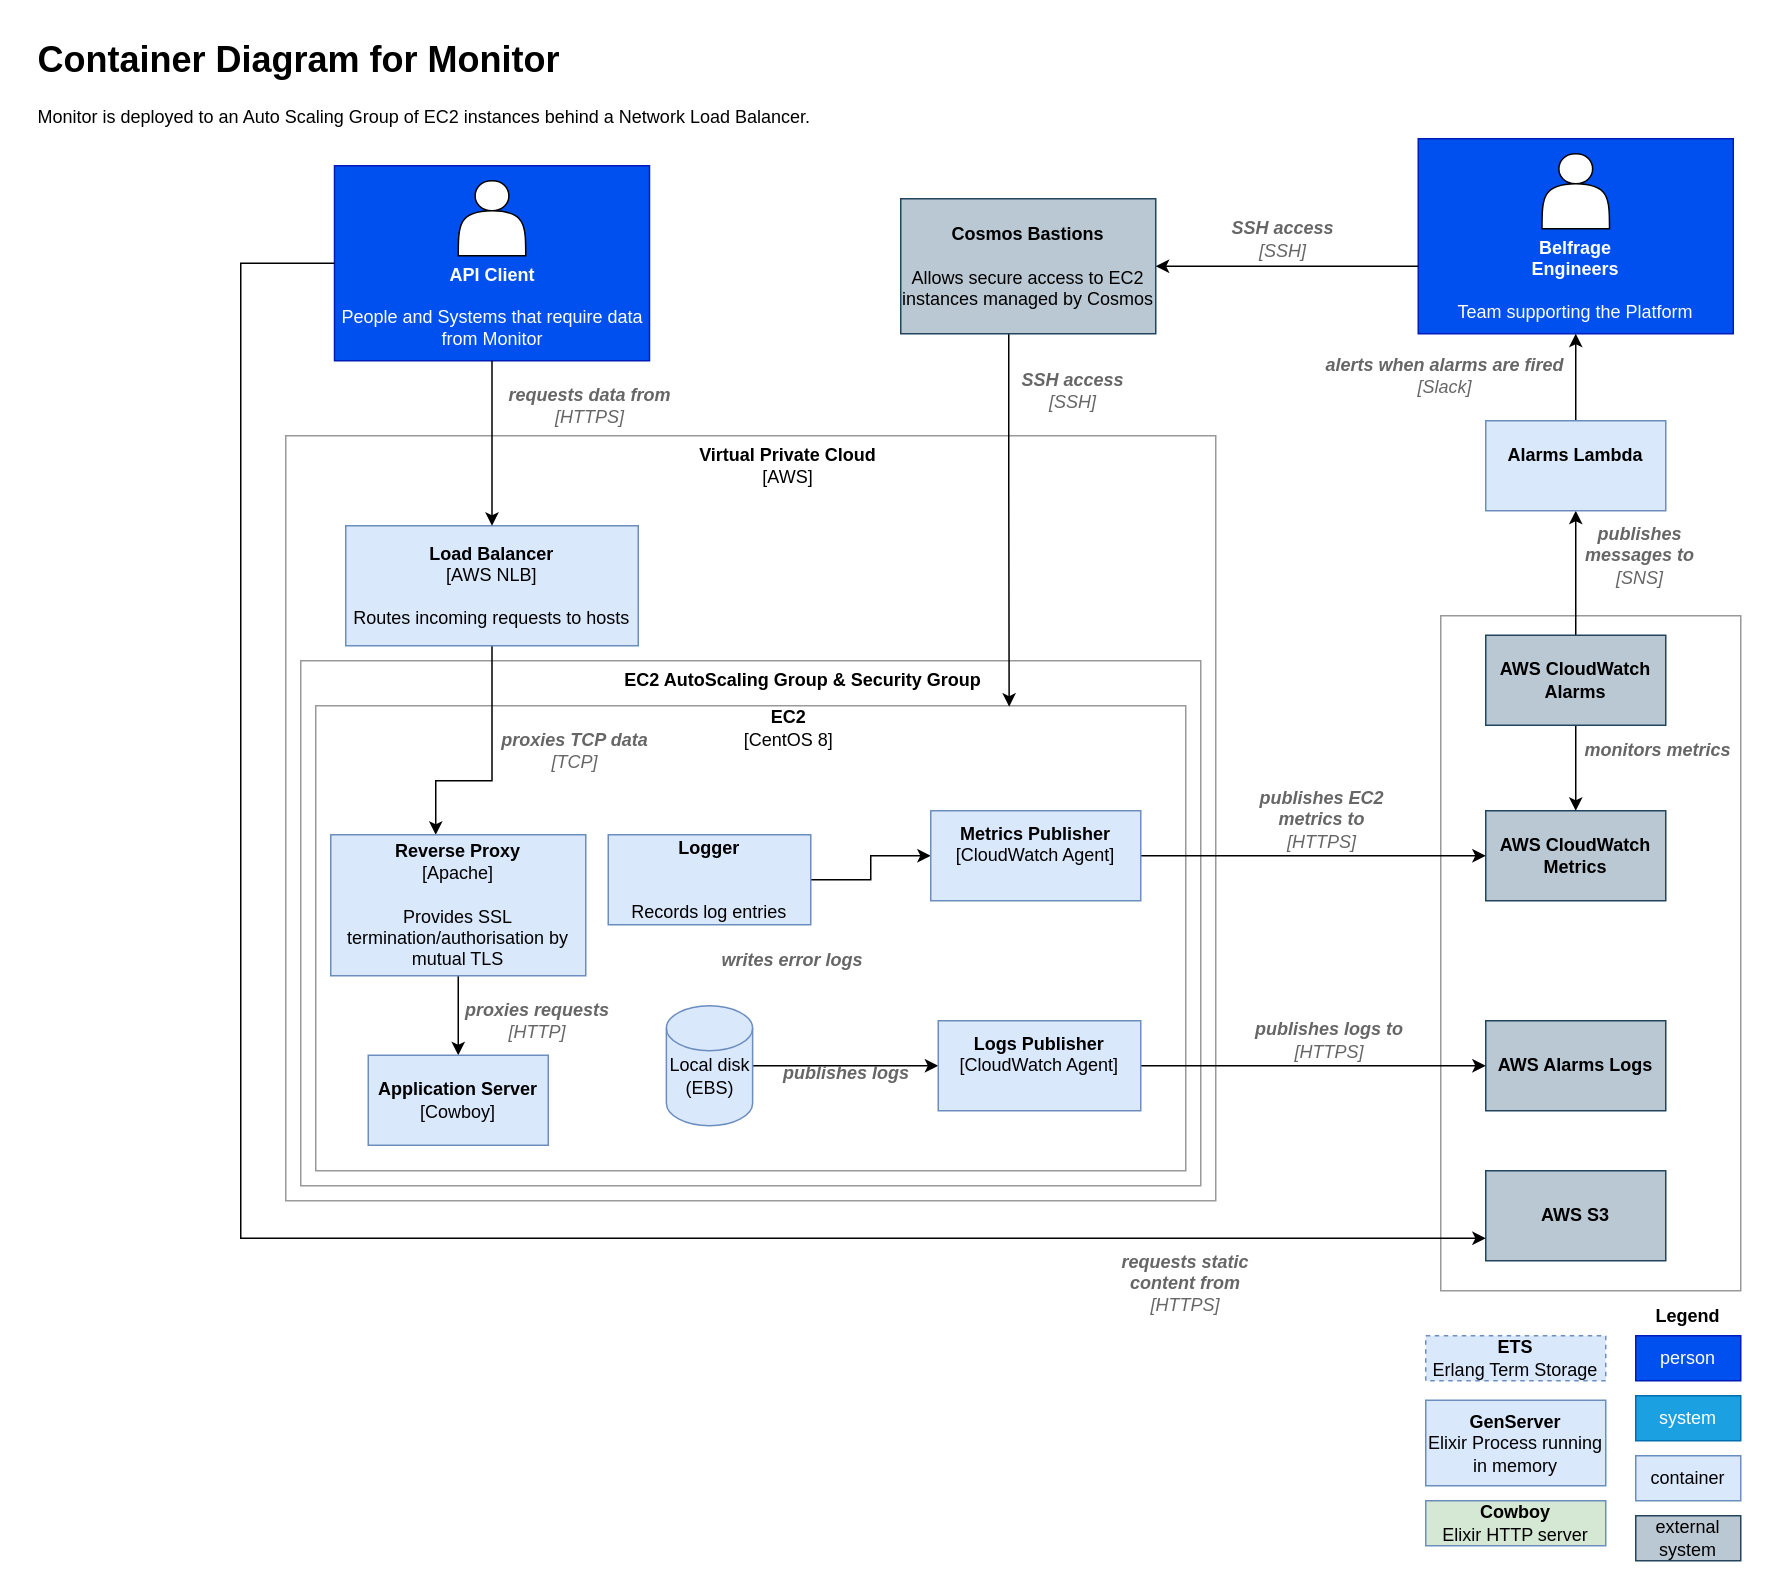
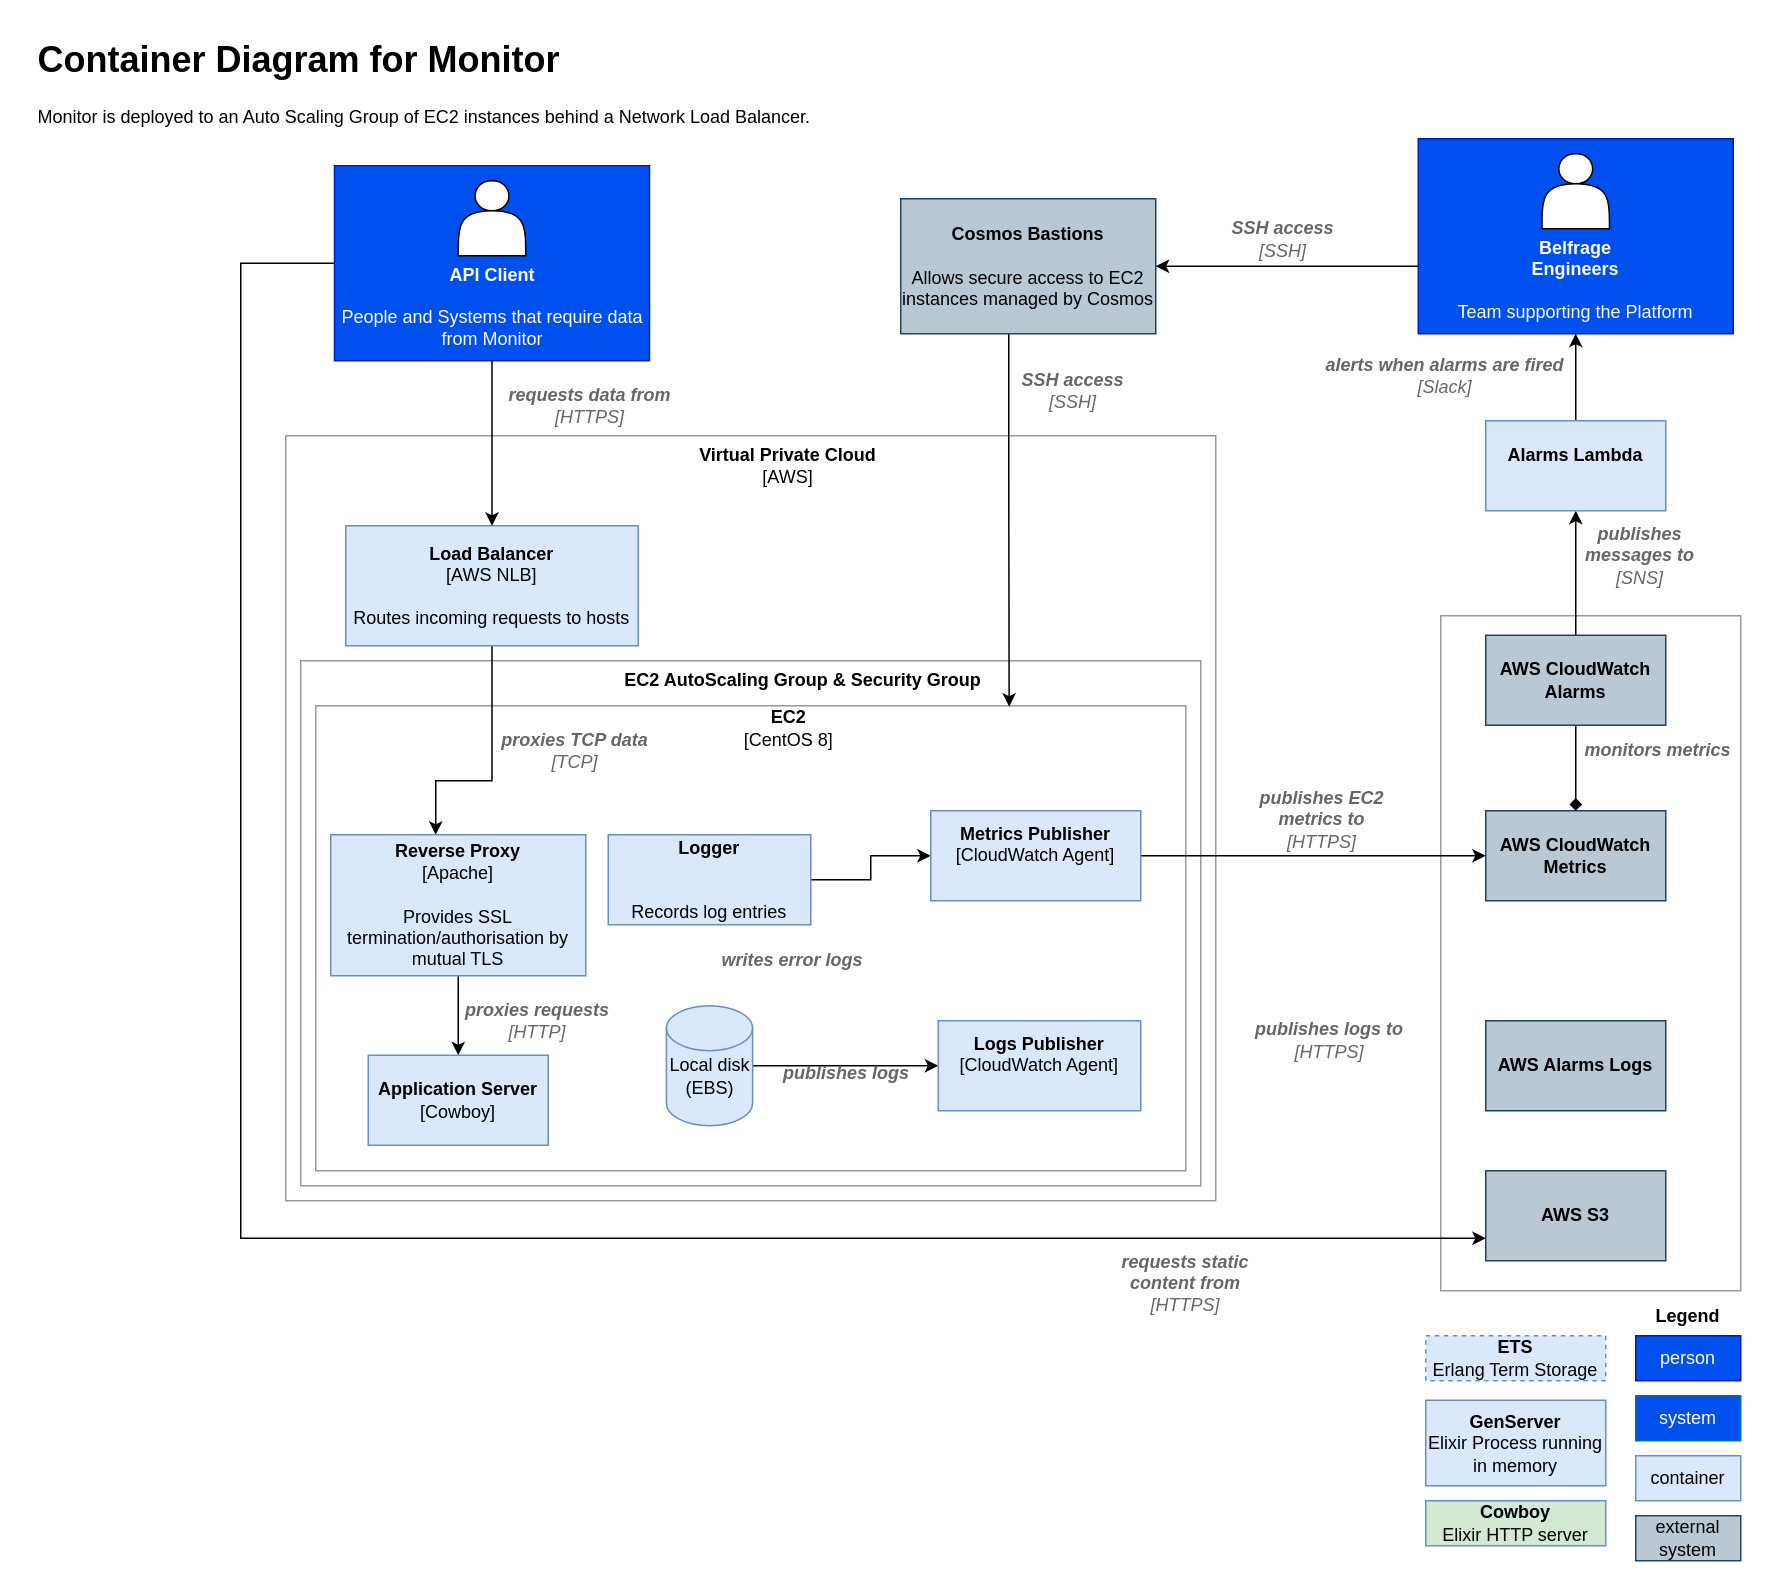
- <mxCell id="13" style="edgeStyle=orthogonalEdgeStyle;rounded=0;orthogonalLoop=1;jettySize=auto;html=1;entryX=0.5;entryY=0;entryDx=0;entryDy=0;" parent="1" source="15" target="12" edge="1"><mxGeometry relative="1" as="geometry" /></mxCell>
+ <mxCell id="13" style="edgeStyle=orthogonalEdgeStyle;rounded=0;orthogonalLoop=1;jettySize=auto;html=1;entryX=0.5;entryY=0;entryDx=0;entryDy=0;endArrow=diamond;" parent="1" source="15" target="12" edge="1"><mxGeometry relative="1" as="geometry" /></mxCell>
- <mxCell id="25" style="edgeStyle=orthogonalEdgeStyle;rounded=0;orthogonalLoop=1;jettySize=auto;html=1;" parent="1" source="26" target="11" edge="1"><mxGeometry relative="1" as="geometry" /></mxCell>
- <mxCell id="28" value="system" style="rounded=0;whiteSpace=wrap;html=1;fillColor=#1ba1e2;strokeColor=#006EAF;fontColor=#ffffff;" parent="1" vertex="1"><mxGeometry x="1090" y="930" width="70" height="30" as="geometry" /></mxCell>
+ <mxCell id="28" value="system" style="rounded=0;whiteSpace=wrap;html=1;fillColor=#0050ef;strokeColor=#006EAF;fontColor=#ffffff;" parent="1" vertex="1"><mxGeometry x="1090" y="930" width="70" height="30" as="geometry" /></mxCell>
